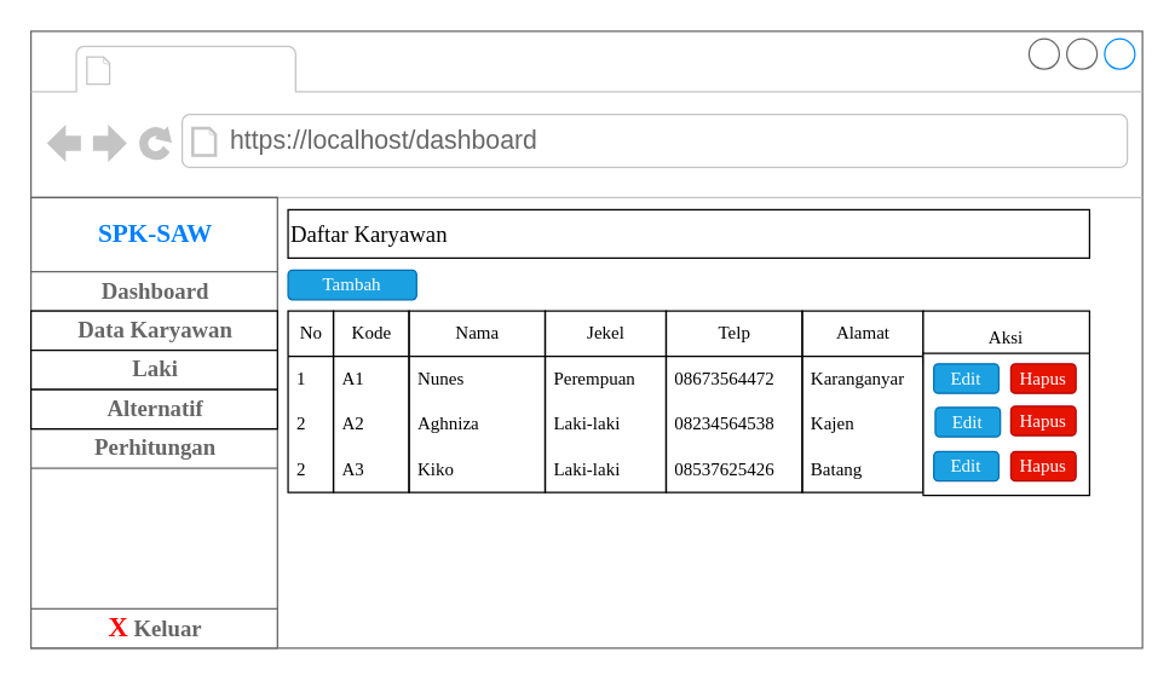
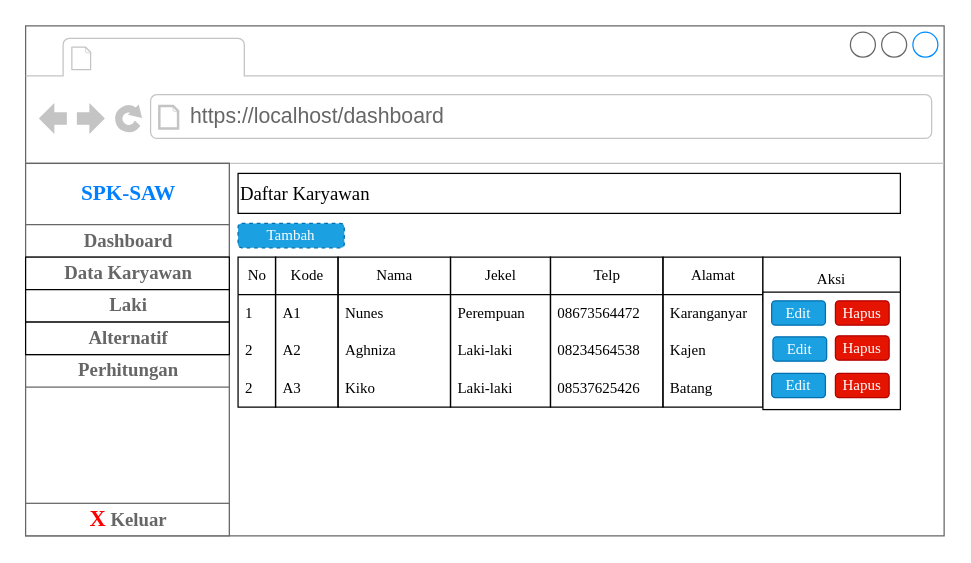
- <mxCell id="34" value="Tambah" style="rounded=1;whiteSpace=wrap;html=1;labelBorderColor=none;fontFamily=Comic Sans MS;fontSize=12;fontColor=#ffffff;fillColor=#1ba1e2;strokeColor=#006EAF;" vertex="1" parent="2"><mxGeometry x="170" y="158" width="85" height="19.5" as="geometry" /></mxCell>
+ <mxCell id="34" value="Tambah" style="rounded=1;whiteSpace=wrap;html=1;labelBorderColor=none;fontFamily=Comic Sans MS;fontSize=12;fontColor=#ffffff;fillColor=#1ba1e2;strokeColor=#006EAF;dashed=1;" vertex="1" parent="2"><mxGeometry x="170" y="158" width="85" height="19.5" as="geometry" /></mxCell>
